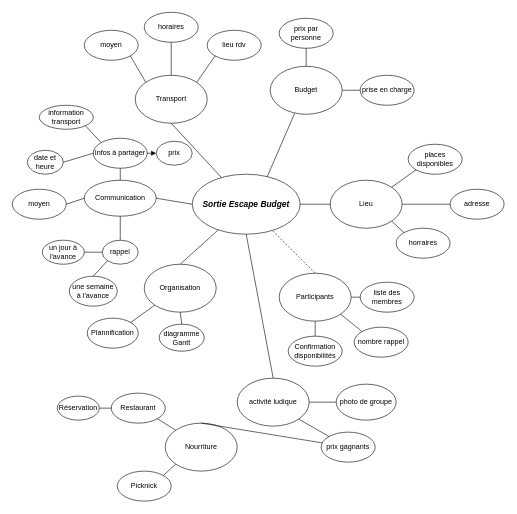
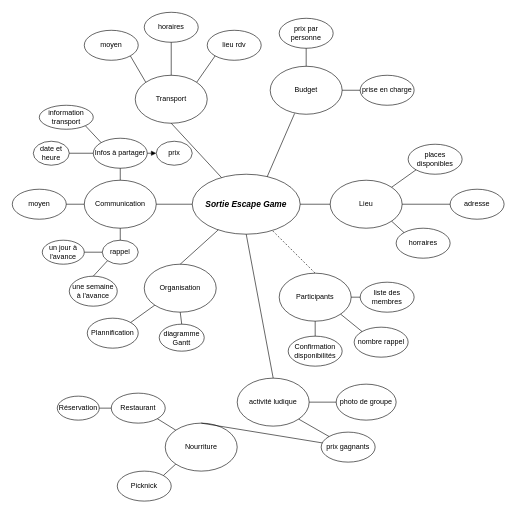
- <mxCell id="45" value="date et heure" style="ellipse;whiteSpace=wrap;html=1;" parent="1" vertex="1"><mxGeometry x="45" y="250" width="60" height="40" as="geometry" /></mxCell>
+ <mxCell id="45" value="date et heure" style="ellipse;whiteSpace=wrap;html=1;" parent="1" vertex="1"><mxGeometry x="55" y="235" width="60" height="40" as="geometry" /></mxCell>
- <mxCell id="13" value="Communication" style="ellipse;whiteSpace=wrap;html=1;" parent="1" vertex="1"><mxGeometry x="140" y="300" width="120" height="60" as="geometry" /></mxCell>
+ <mxCell id="13" value="Communication" style="ellipse;whiteSpace=wrap;html=1;" parent="1" vertex="1"><mxGeometry x="140" y="300" width="120" height="80" as="geometry" /></mxCell>
- <mxCell id="2" value="&lt;em data-end=&quot;493&quot; data-start=&quot;462&quot;&gt;&lt;b&gt;&lt;font style=&quot;font-size: 14px;&quot;&gt;Sortie Escape Budget&lt;/font&gt;&lt;/b&gt;&lt;/em&gt;" style="ellipse;whiteSpace=wrap;html=1;" parent="1" vertex="1"><mxGeometry x="320" y="290" width="180" height="100" as="geometry" /></mxCell>
+ <mxCell id="2" value="&lt;em data-end=&quot;493&quot; data-start=&quot;462&quot;&gt;&lt;b&gt;&lt;font style=&quot;font-size: 14px;&quot;&gt;Sortie Escape Game&lt;/font&gt;&lt;/b&gt;&lt;/em&gt;" style="ellipse;whiteSpace=wrap;html=1;" parent="1" vertex="1"><mxGeometry x="320" y="290" width="180" height="100" as="geometry" /></mxCell>
